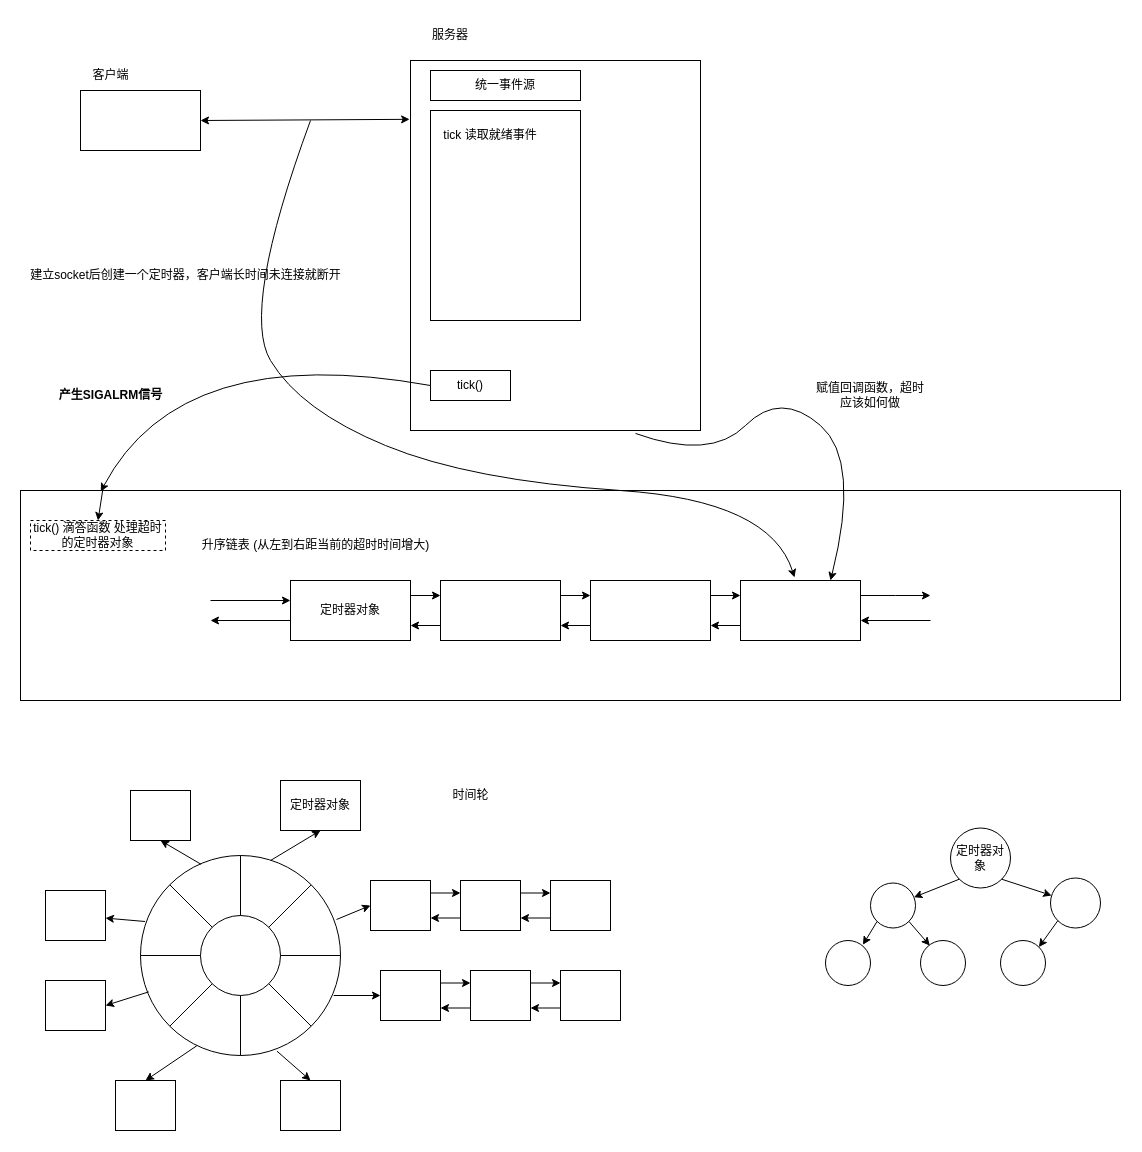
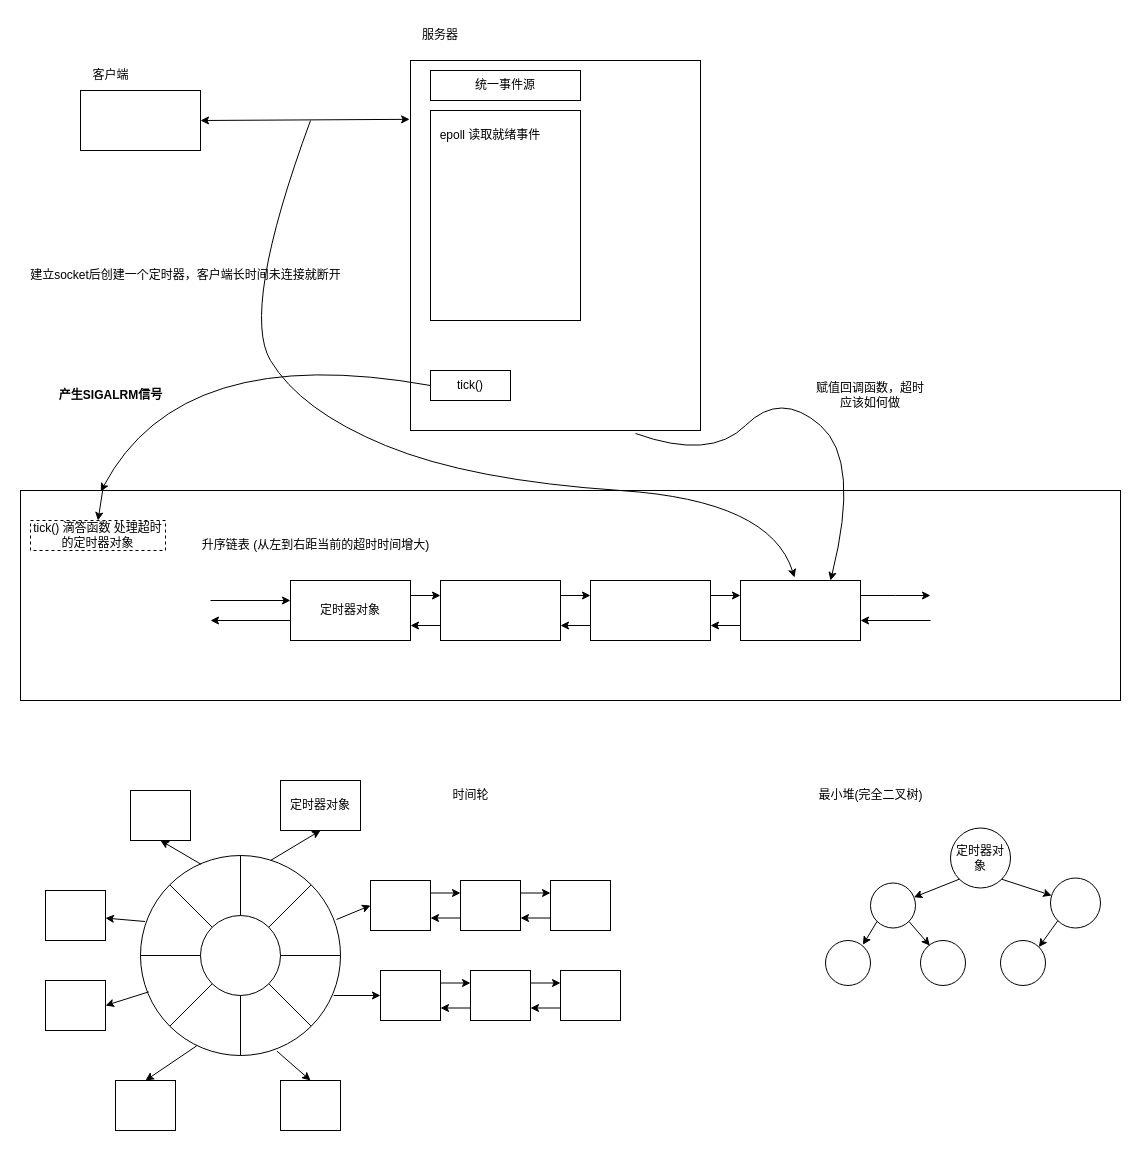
- <mxCell id="21" value="服务器" style="text;html=1;strokeColor=none;fillColor=none;align=center;verticalAlign=middle;whiteSpace=wrap;rounded=0;" parent="1" vertex="1"><mxGeometry x="420" y="20" width="60" height="30" as="geometry" /></mxCell>
+ <mxCell id="21" value="服务器" style="text;html=1;strokeColor=none;fillColor=none;align=center;verticalAlign=middle;whiteSpace=wrap;rounded=0;" parent="1" vertex="1"><mxGeometry x="410" y="20" width="60" height="30" as="geometry" /></mxCell>
- <mxCell id="35" value="tick 读取就绪事件" style="text;html=1;strokeColor=none;fillColor=none;align=center;verticalAlign=middle;whiteSpace=wrap;rounded=0;" parent="1" vertex="1"><mxGeometry x="430" y="120" width="120" height="30" as="geometry" /></mxCell>
+ <mxCell id="35" value="epoll 读取就绪事件" style="text;html=1;strokeColor=none;fillColor=none;align=center;verticalAlign=middle;whiteSpace=wrap;rounded=0;" parent="1" vertex="1"><mxGeometry x="430" y="120" width="120" height="30" as="geometry" /></mxCell>
+ <mxCell id="84" value="最小堆(完全二叉树)" style="text;html=1;align=center;verticalAlign=middle;resizable=0;points=[];autosize=1;strokeColor=none;fillColor=none;" parent="1" vertex="1"><mxGeometry x="805" y="780" width="130" height="30" as="geometry" /></mxCell>
